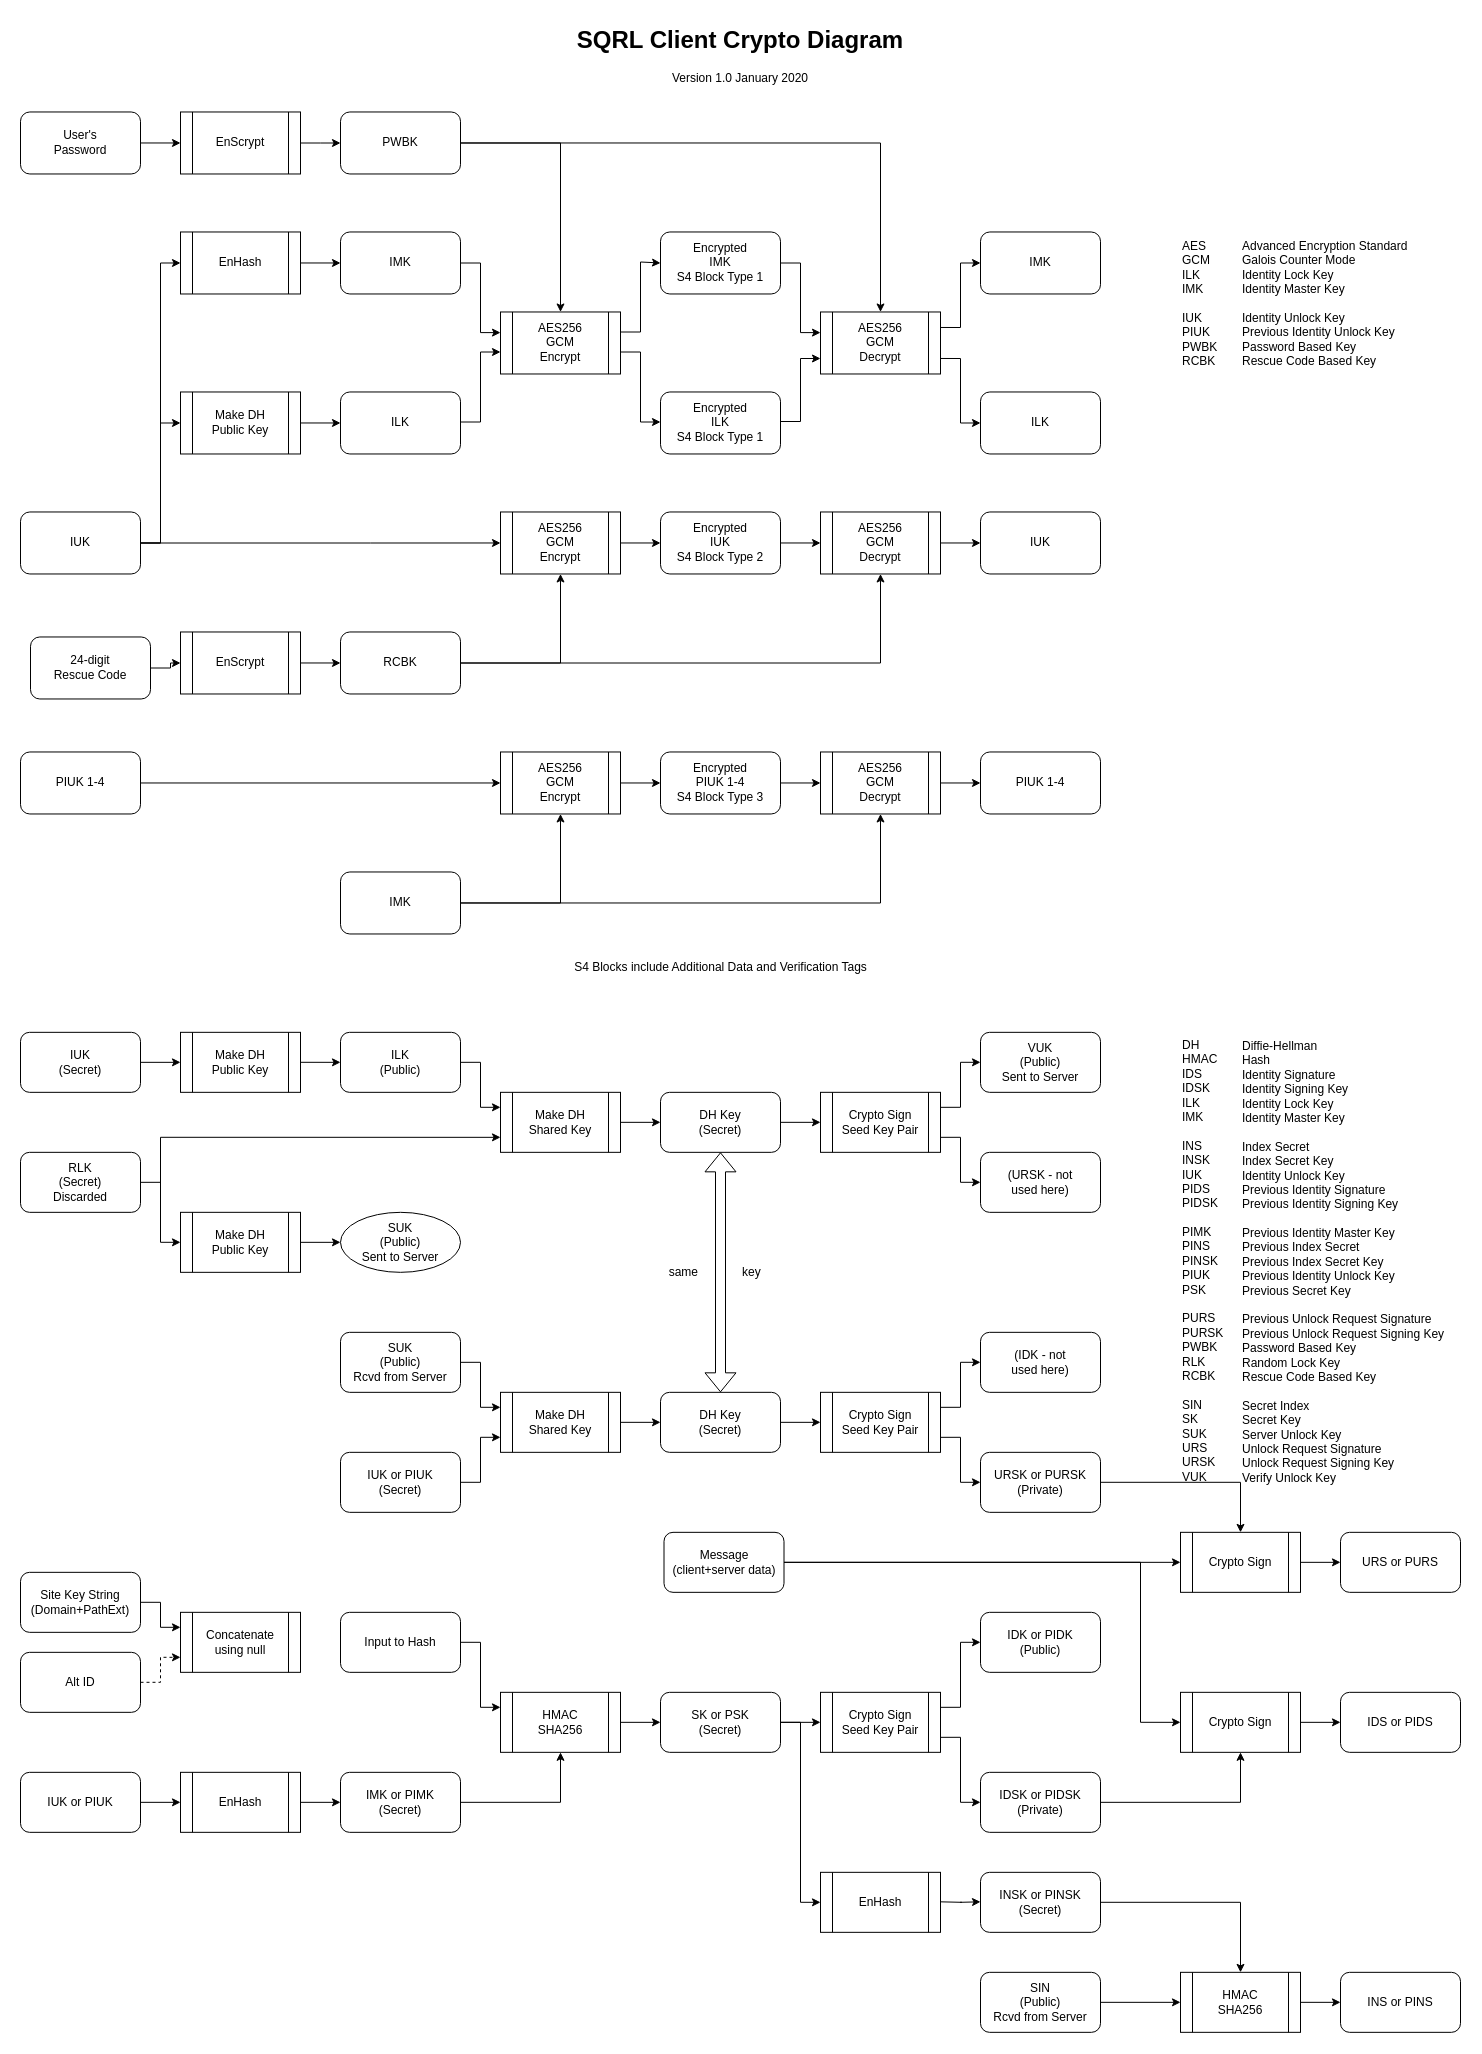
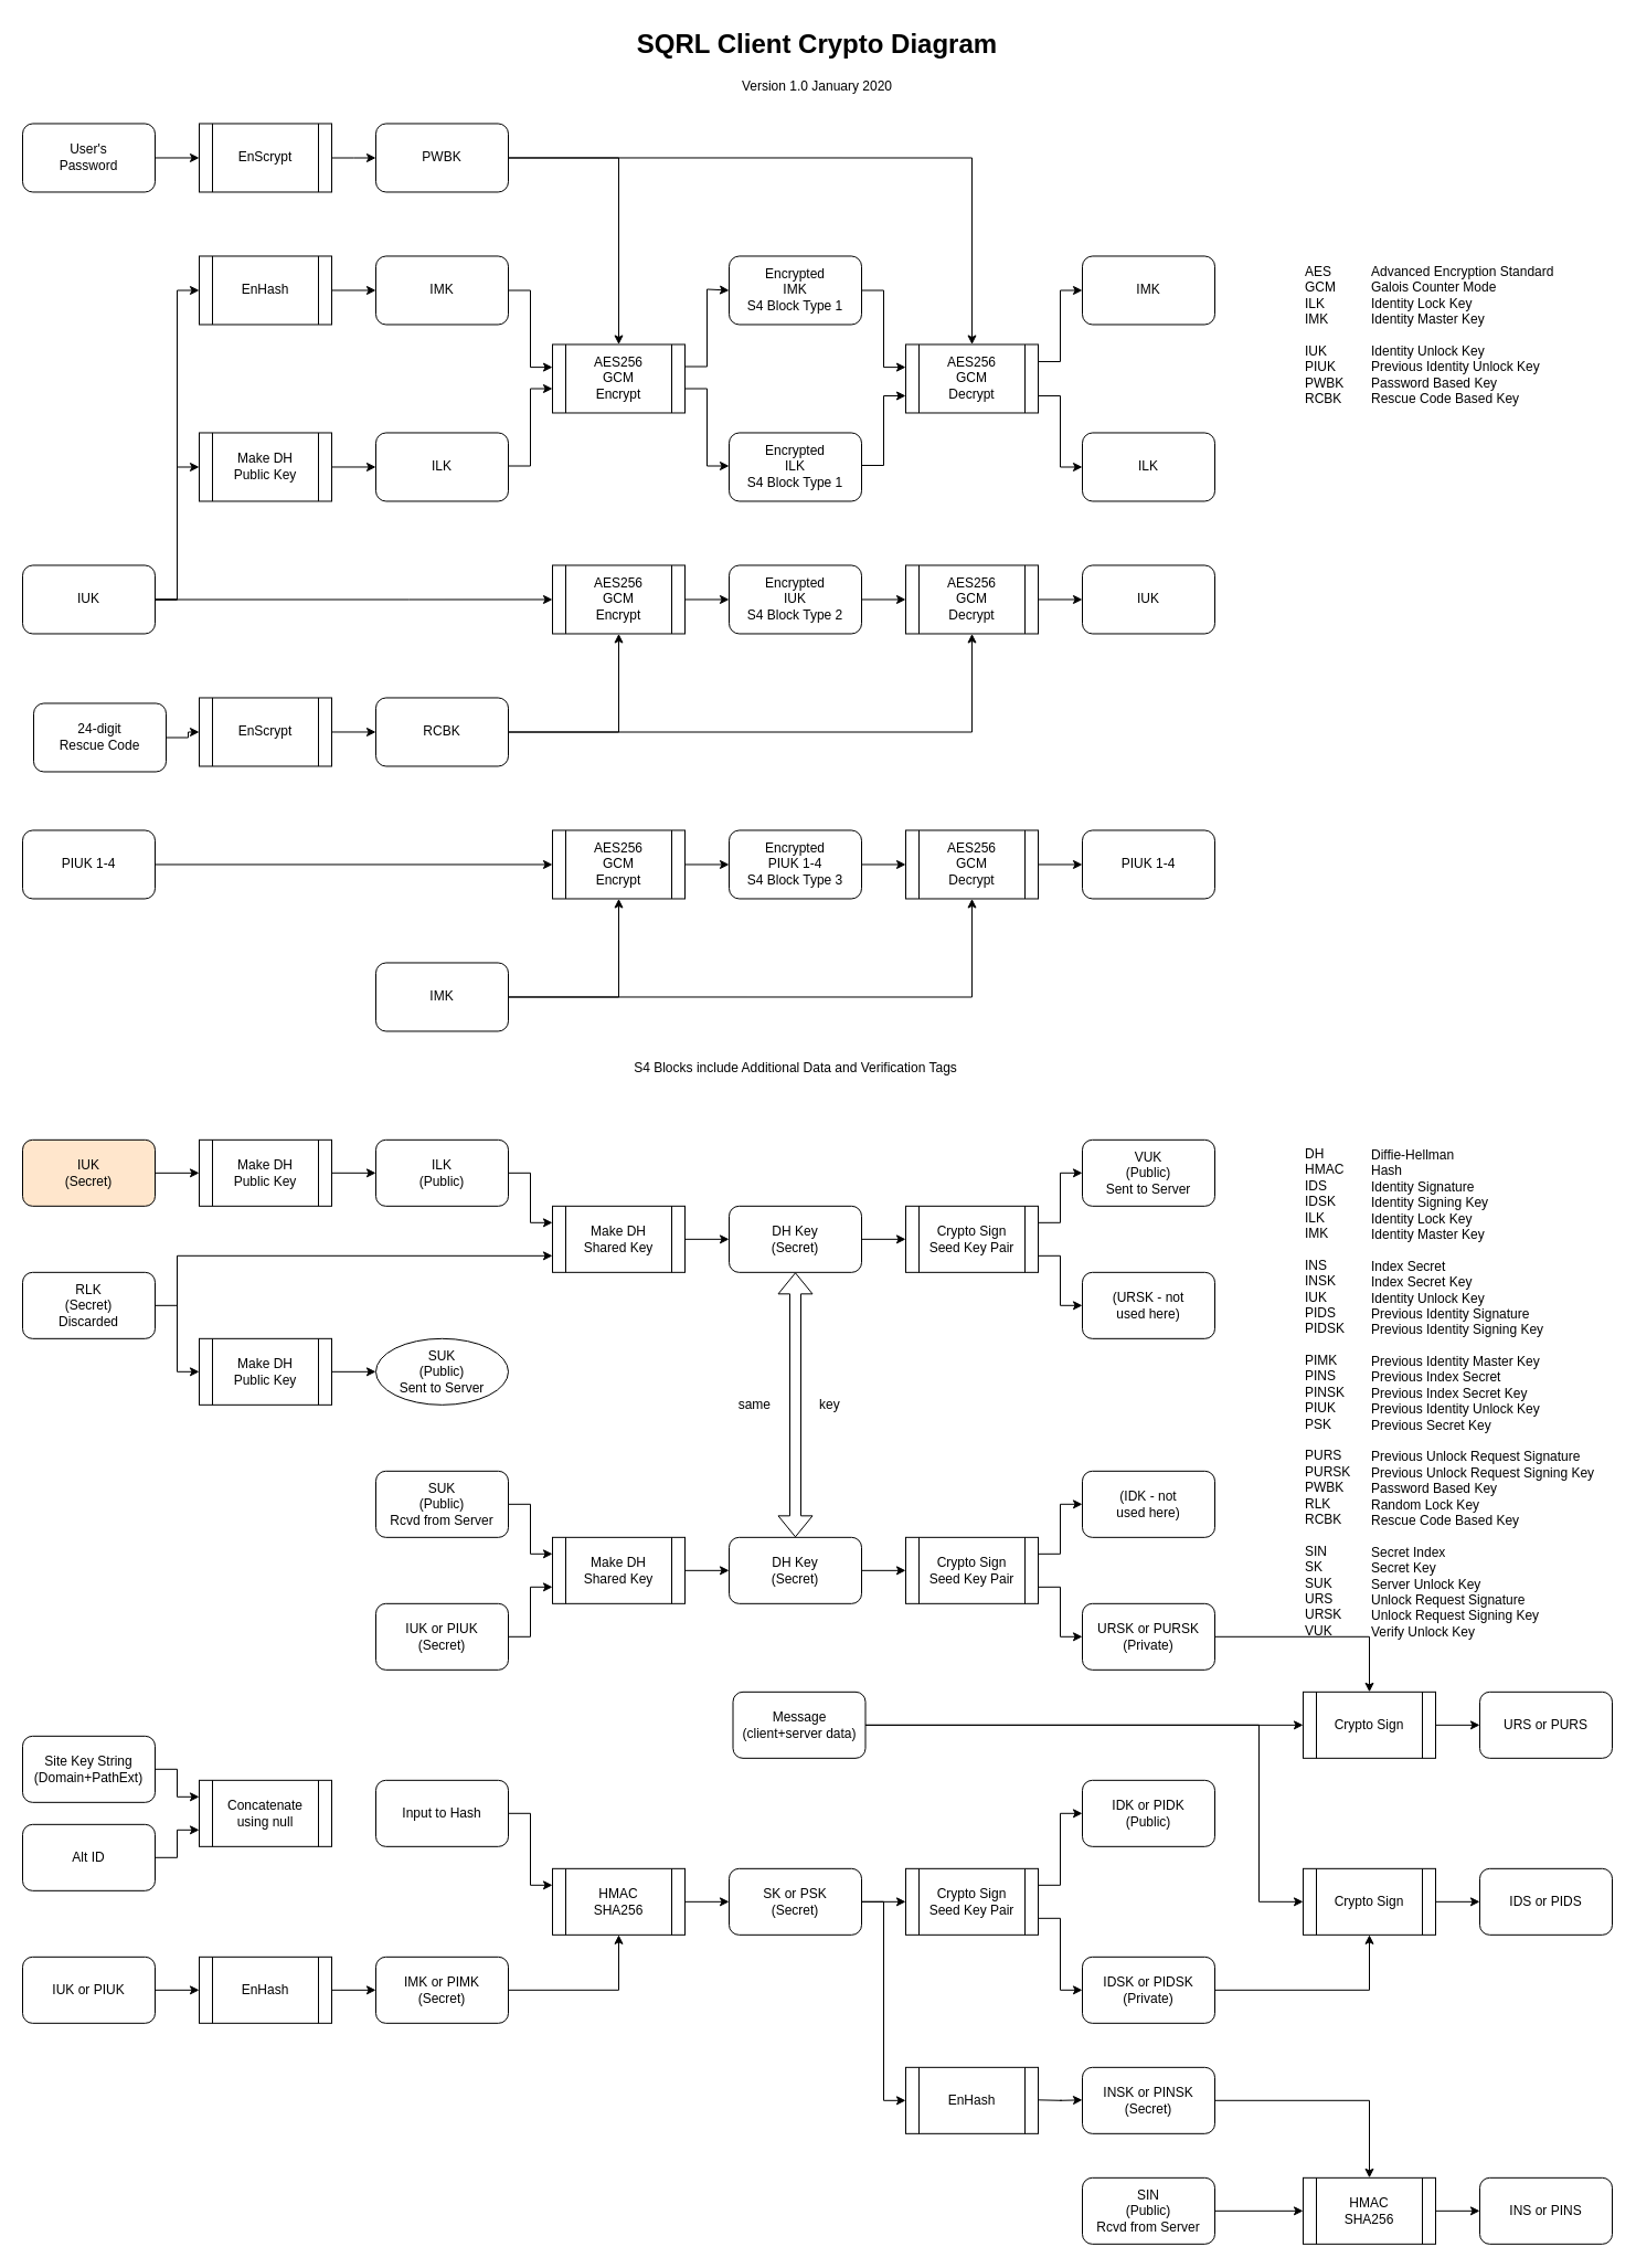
- <mxCell id="3" value="&lt;div&gt;IUK&lt;/div&gt;&lt;div&gt;(Secret)&lt;br&gt;&lt;/div&gt;" style="rounded=1;whiteSpace=wrap;html=1;" parent="1" vertex="1"><mxGeometry x="20" y="1031.833" width="120" height="60" as="geometry" /></mxCell>
+ <mxCell id="3" value="&lt;div&gt;IUK&lt;/div&gt;&lt;div&gt;(Secret)&lt;br&gt;&lt;/div&gt;" style="rounded=1;whiteSpace=wrap;html=1;fillColor=#ffe6cc;" parent="1" vertex="1"><mxGeometry x="20" y="1031.833" width="120" height="60" as="geometry" /></mxCell>
- <mxCell id="10" style="edgeStyle=orthogonalEdgeStyle;rounded=0;orthogonalLoop=1;jettySize=auto;html=1;entryX=0;entryY=0.75;entryDx=0;entryDy=0;dashed=1;" parent="1" source="11" target="55" edge="1"><mxGeometry relative="1" as="geometry" /></mxCell>
+ <mxCell id="10" style="edgeStyle=orthogonalEdgeStyle;rounded=0;orthogonalLoop=1;jettySize=auto;html=1;entryX=0;entryY=0.75;entryDx=0;entryDy=0;" parent="1" source="11" target="55" edge="1"><mxGeometry relative="1" as="geometry" /></mxCell>
